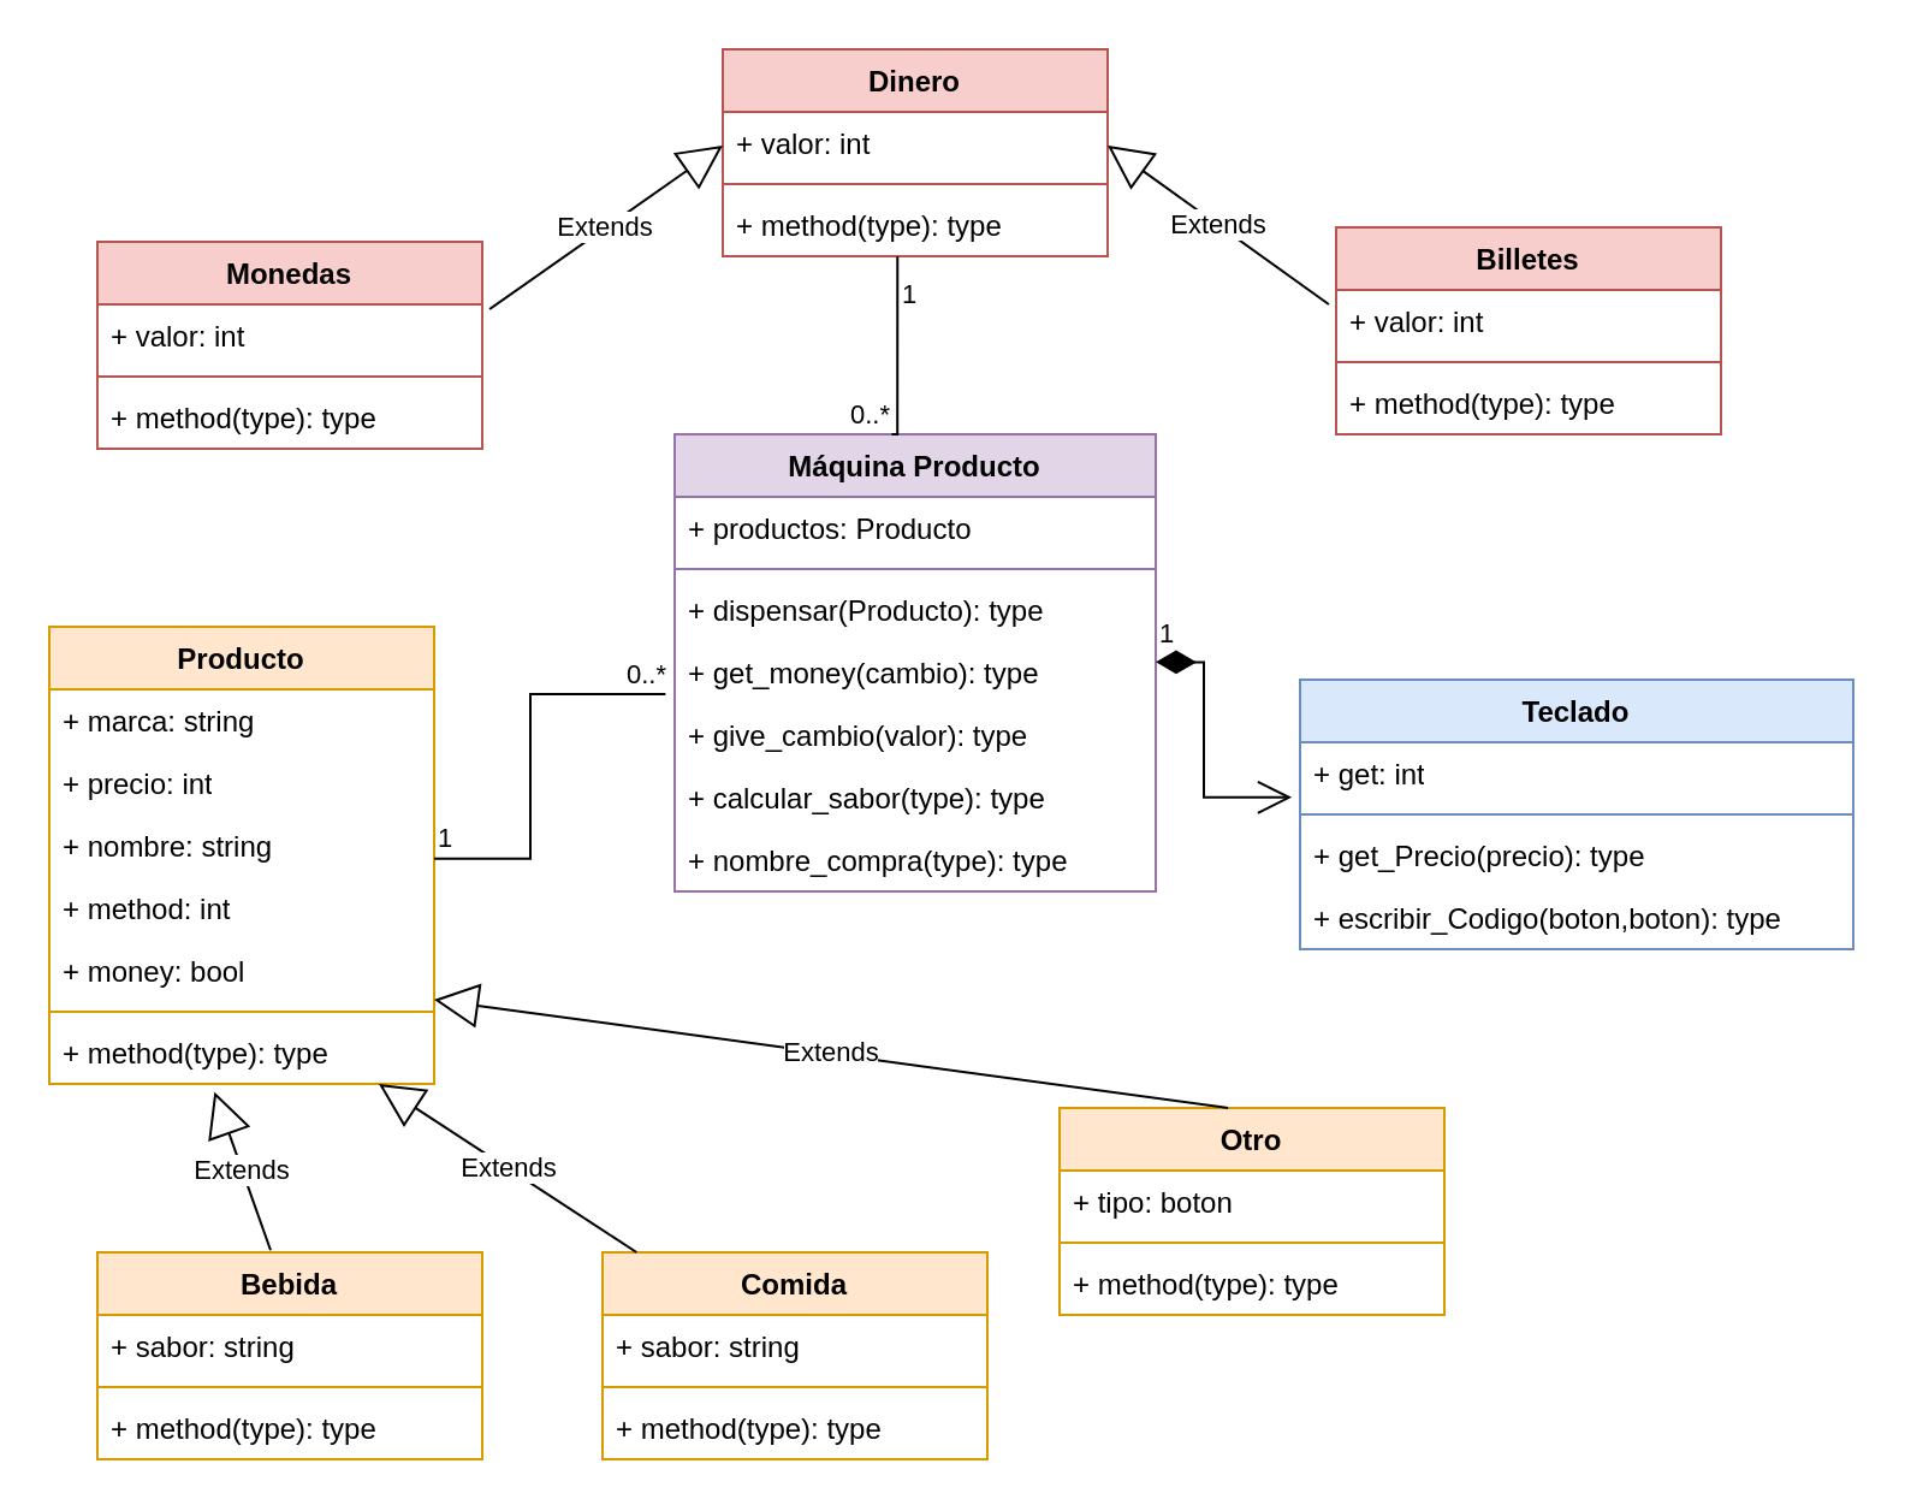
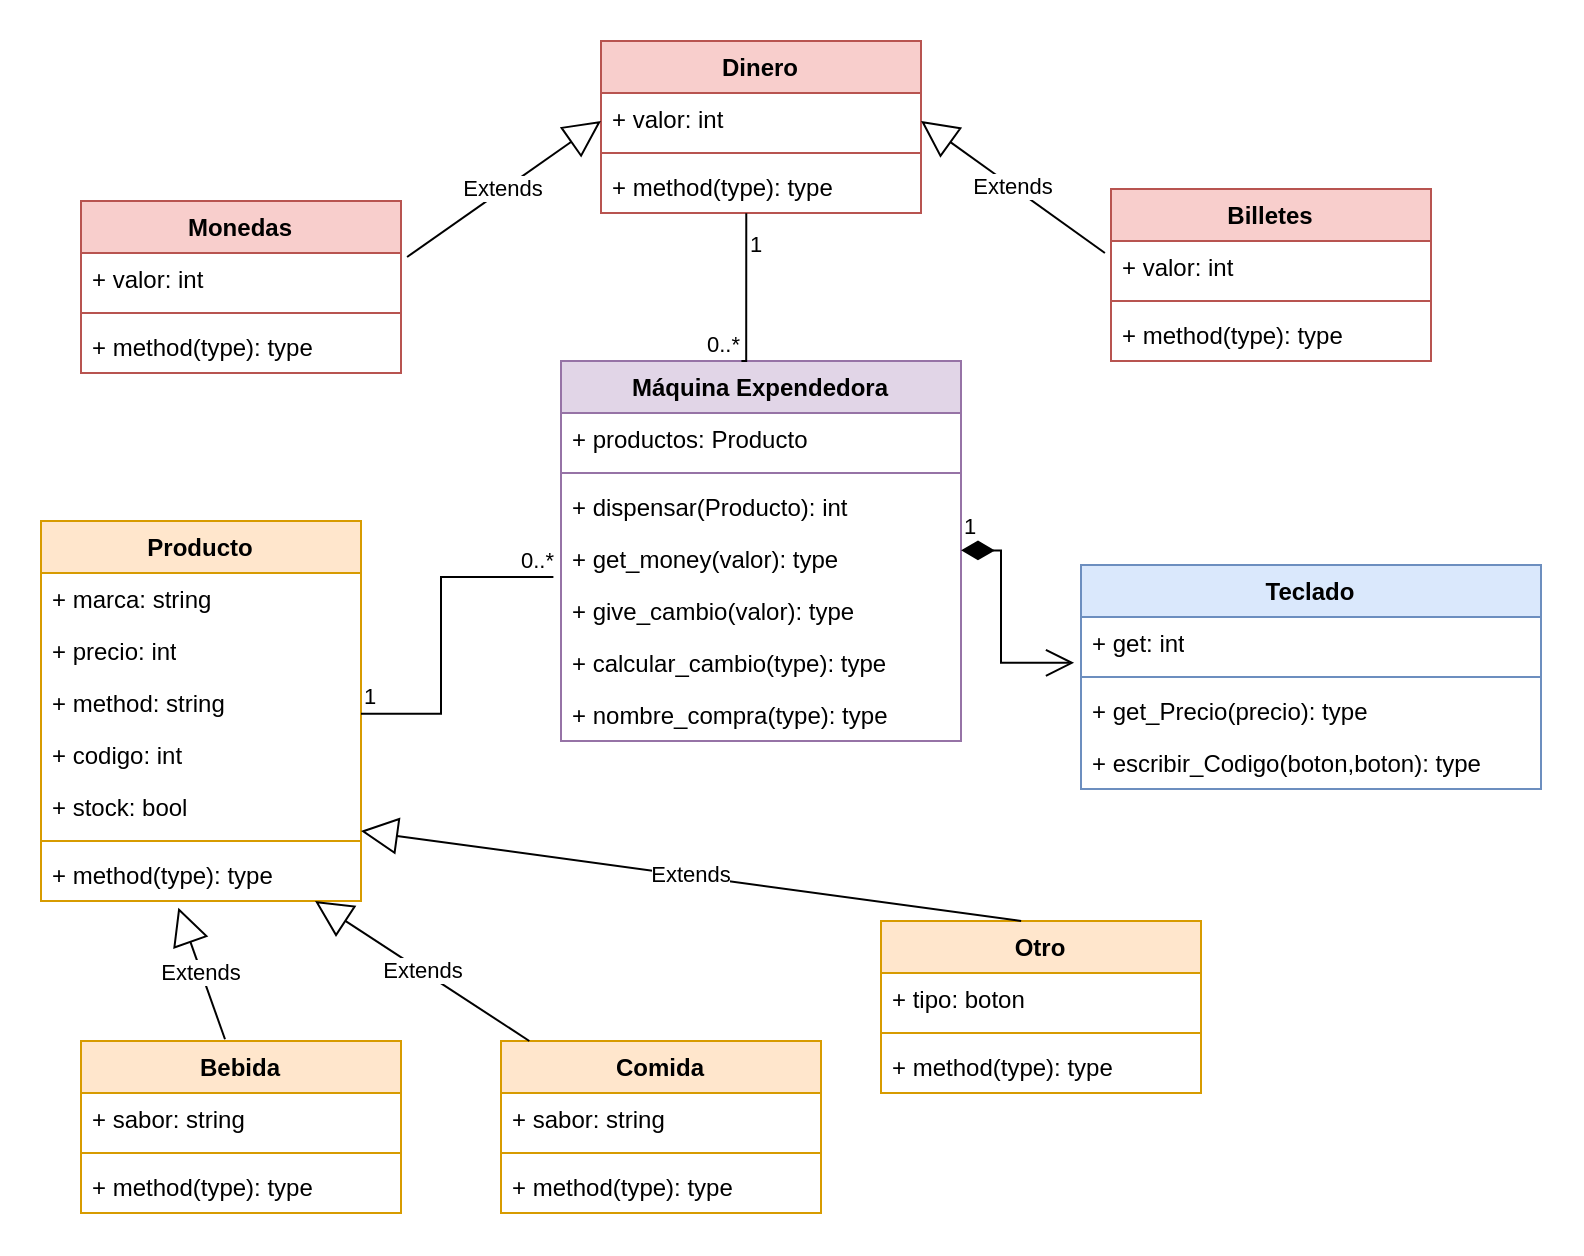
- <mxCell id="10" value="Máquina Producto" style="swimlane;fontStyle=1;align=center;verticalAlign=top;childLayout=stackLayout;horizontal=1;startSize=26;horizontalStack=0;resizeParent=1;resizeParentMax=0;resizeLast=0;collapsible=1;marginBottom=0;whiteSpace=wrap;html=1;fillColor=#e1d5e7;strokeColor=#9673a6;" parent="1" vertex="1"><mxGeometry x="280" y="180" width="200" height="190" as="geometry" /></mxCell>
+ <mxCell id="10" value="Máquina Expendedora" style="swimlane;fontStyle=1;align=center;verticalAlign=top;childLayout=stackLayout;horizontal=1;startSize=26;horizontalStack=0;resizeParent=1;resizeParentMax=0;resizeLast=0;collapsible=1;marginBottom=0;whiteSpace=wrap;html=1;fillColor=#e1d5e7;strokeColor=#9673a6;" parent="1" vertex="1"><mxGeometry x="280" y="180" width="200" height="190" as="geometry" /></mxCell>
- <mxCell id="13" value="+ dispensar(Producto): type" style="text;strokeColor=none;fillColor=none;align=left;verticalAlign=top;spacingLeft=4;spacingRight=4;overflow=hidden;rotatable=0;points=[[0,0.5],[1,0.5]];portConstraint=eastwest;whiteSpace=wrap;html=1;" parent="10" vertex="1"><mxGeometry y="60" width="200" height="26" as="geometry" /></mxCell>
+ <mxCell id="13" value="+ dispensar(Producto): int" style="text;strokeColor=none;fillColor=none;align=left;verticalAlign=top;spacingLeft=4;spacingRight=4;overflow=hidden;rotatable=0;points=[[0,0.5],[1,0.5]];portConstraint=eastwest;whiteSpace=wrap;html=1;" parent="10" vertex="1"><mxGeometry y="60" width="200" height="26" as="geometry" /></mxCell>
- <mxCell id="14" value="+ get_money(cambio): type" style="text;strokeColor=none;fillColor=none;align=left;verticalAlign=top;spacingLeft=4;spacingRight=4;overflow=hidden;rotatable=0;points=[[0,0.5],[1,0.5]];portConstraint=eastwest;whiteSpace=wrap;html=1;" parent="10" vertex="1"><mxGeometry y="86" width="200" height="26" as="geometry" /></mxCell>
+ <mxCell id="14" value="+ get_money(valor): type" style="text;strokeColor=none;fillColor=none;align=left;verticalAlign=top;spacingLeft=4;spacingRight=4;overflow=hidden;rotatable=0;points=[[0,0.5],[1,0.5]];portConstraint=eastwest;whiteSpace=wrap;html=1;" parent="10" vertex="1"><mxGeometry y="86" width="200" height="26" as="geometry" /></mxCell>
- <mxCell id="16" value="+ calcular_sabor(type): type" style="text;strokeColor=none;fillColor=none;align=left;verticalAlign=top;spacingLeft=4;spacingRight=4;overflow=hidden;rotatable=0;points=[[0,0.5],[1,0.5]];portConstraint=eastwest;whiteSpace=wrap;html=1;" parent="10" vertex="1"><mxGeometry y="138" width="200" height="26" as="geometry" /></mxCell>
+ <mxCell id="16" value="+ calcular_cambio(type): type" style="text;strokeColor=none;fillColor=none;align=left;verticalAlign=top;spacingLeft=4;spacingRight=4;overflow=hidden;rotatable=0;points=[[0,0.5],[1,0.5]];portConstraint=eastwest;whiteSpace=wrap;html=1;" parent="10" vertex="1"><mxGeometry y="138" width="200" height="26" as="geometry" /></mxCell>
- <mxCell id="5" value="+ nombre: string" style="text;strokeColor=none;fillColor=none;align=left;verticalAlign=top;spacingLeft=4;spacingRight=4;overflow=hidden;rotatable=0;points=[[0,0.5],[1,0.5]];portConstraint=eastwest;whiteSpace=wrap;html=1;" parent="2" vertex="1"><mxGeometry y="78" width="160" height="26" as="geometry" /></mxCell>
+ <mxCell id="5" value="+ method: string" style="text;strokeColor=none;fillColor=none;align=left;verticalAlign=top;spacingLeft=4;spacingRight=4;overflow=hidden;rotatable=0;points=[[0,0.5],[1,0.5]];portConstraint=eastwest;whiteSpace=wrap;html=1;" parent="2" vertex="1"><mxGeometry y="78" width="160" height="26" as="geometry" /></mxCell>
- <mxCell id="6" value="+ method: int" style="text;strokeColor=none;fillColor=none;align=left;verticalAlign=top;spacingLeft=4;spacingRight=4;overflow=hidden;rotatable=0;points=[[0,0.5],[1,0.5]];portConstraint=eastwest;whiteSpace=wrap;html=1;" parent="2" vertex="1"><mxGeometry y="104" width="160" height="26" as="geometry" /></mxCell>
+ <mxCell id="6" value="+ codigo: int" style="text;strokeColor=none;fillColor=none;align=left;verticalAlign=top;spacingLeft=4;spacingRight=4;overflow=hidden;rotatable=0;points=[[0,0.5],[1,0.5]];portConstraint=eastwest;whiteSpace=wrap;html=1;" parent="2" vertex="1"><mxGeometry y="104" width="160" height="26" as="geometry" /></mxCell>
- <mxCell id="7" value="+ money: bool" style="text;strokeColor=none;fillColor=none;align=left;verticalAlign=top;spacingLeft=4;spacingRight=4;overflow=hidden;rotatable=0;points=[[0,0.5],[1,0.5]];portConstraint=eastwest;whiteSpace=wrap;html=1;" parent="2" vertex="1"><mxGeometry y="130" width="160" height="26" as="geometry" /></mxCell>
+ <mxCell id="7" value="+ stock: bool" style="text;strokeColor=none;fillColor=none;align=left;verticalAlign=top;spacingLeft=4;spacingRight=4;overflow=hidden;rotatable=0;points=[[0,0.5],[1,0.5]];portConstraint=eastwest;whiteSpace=wrap;html=1;" parent="2" vertex="1"><mxGeometry y="130" width="160" height="26" as="geometry" /></mxCell>
